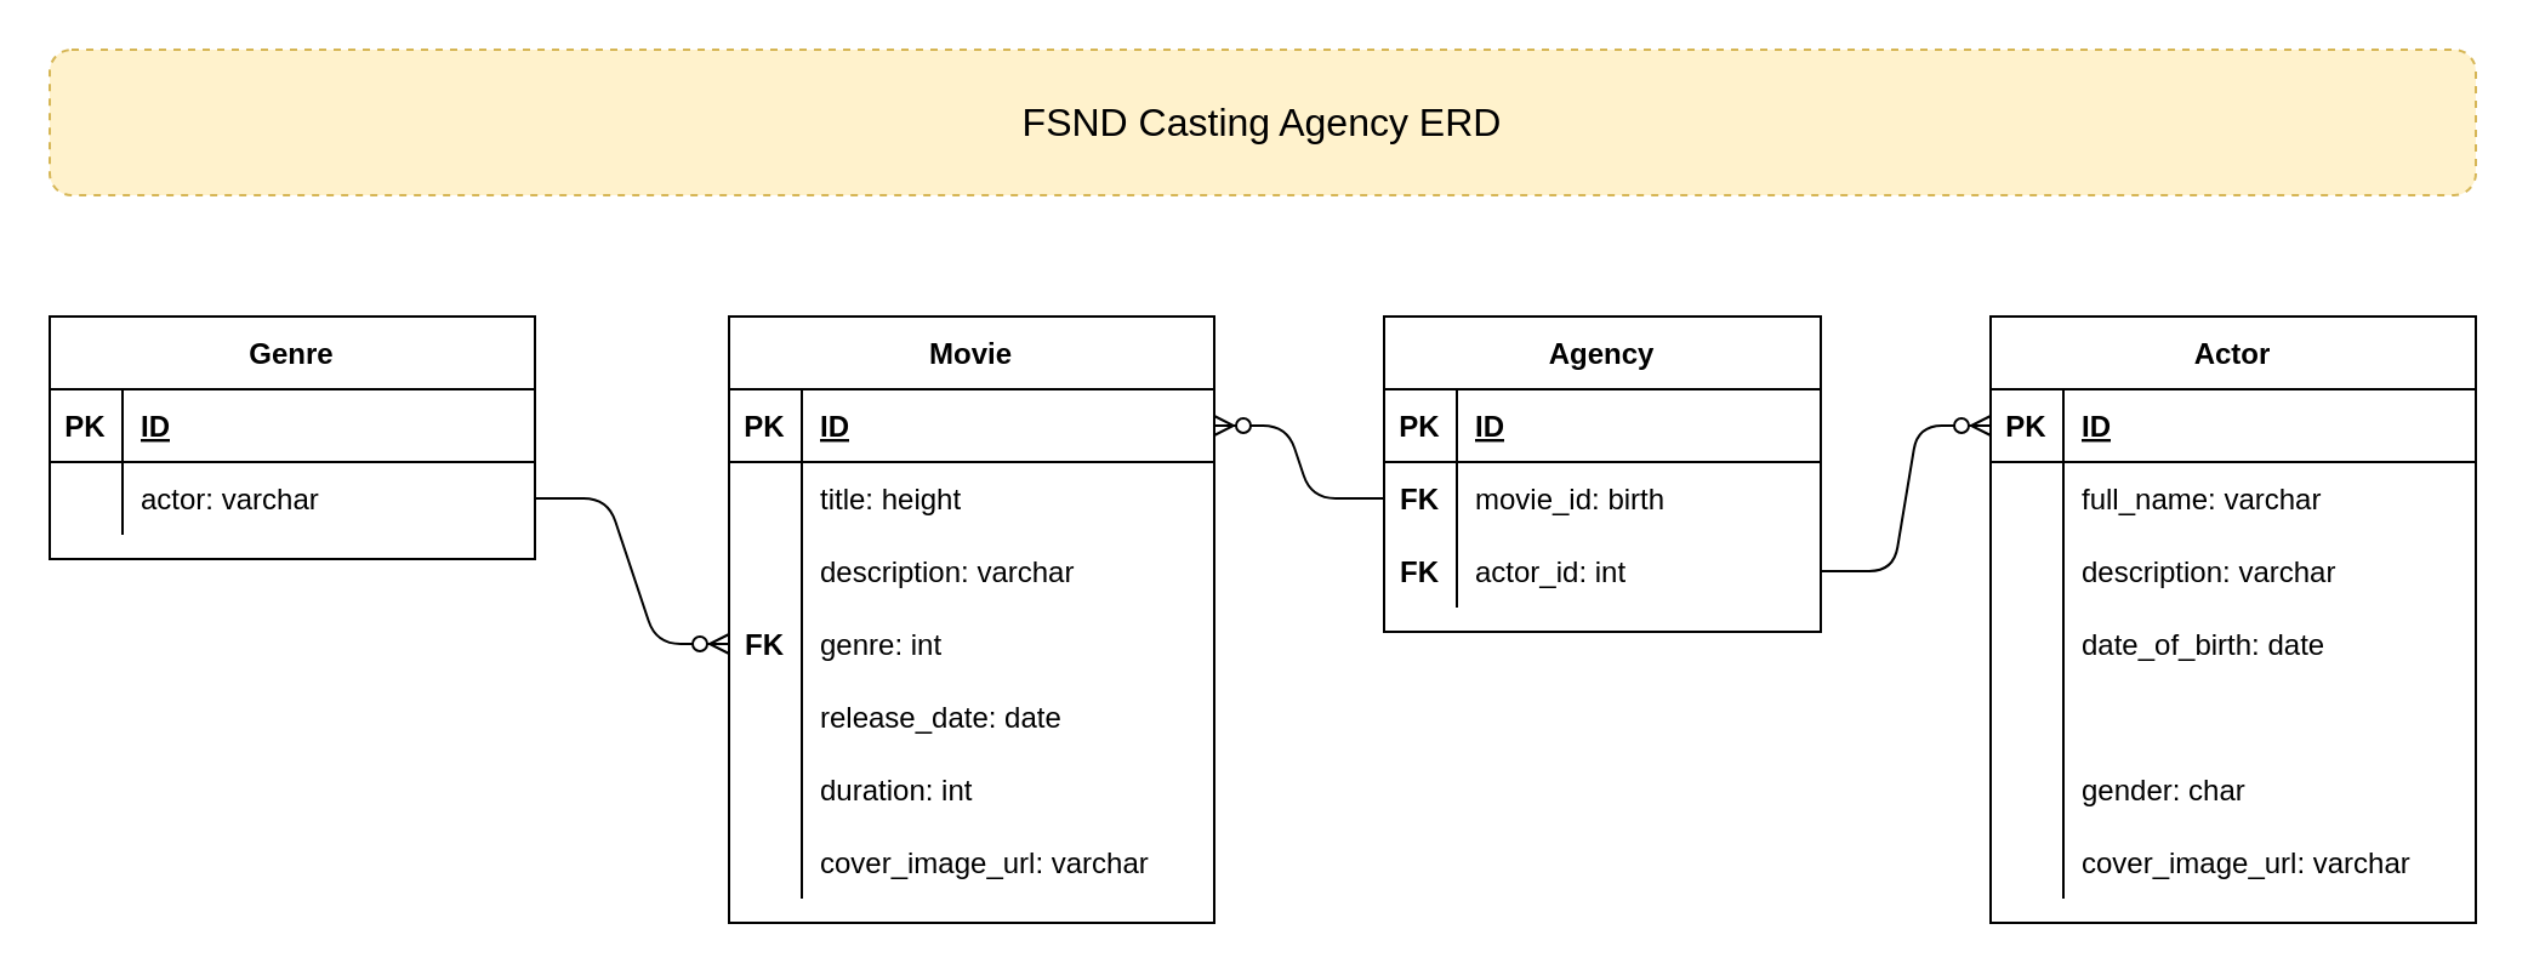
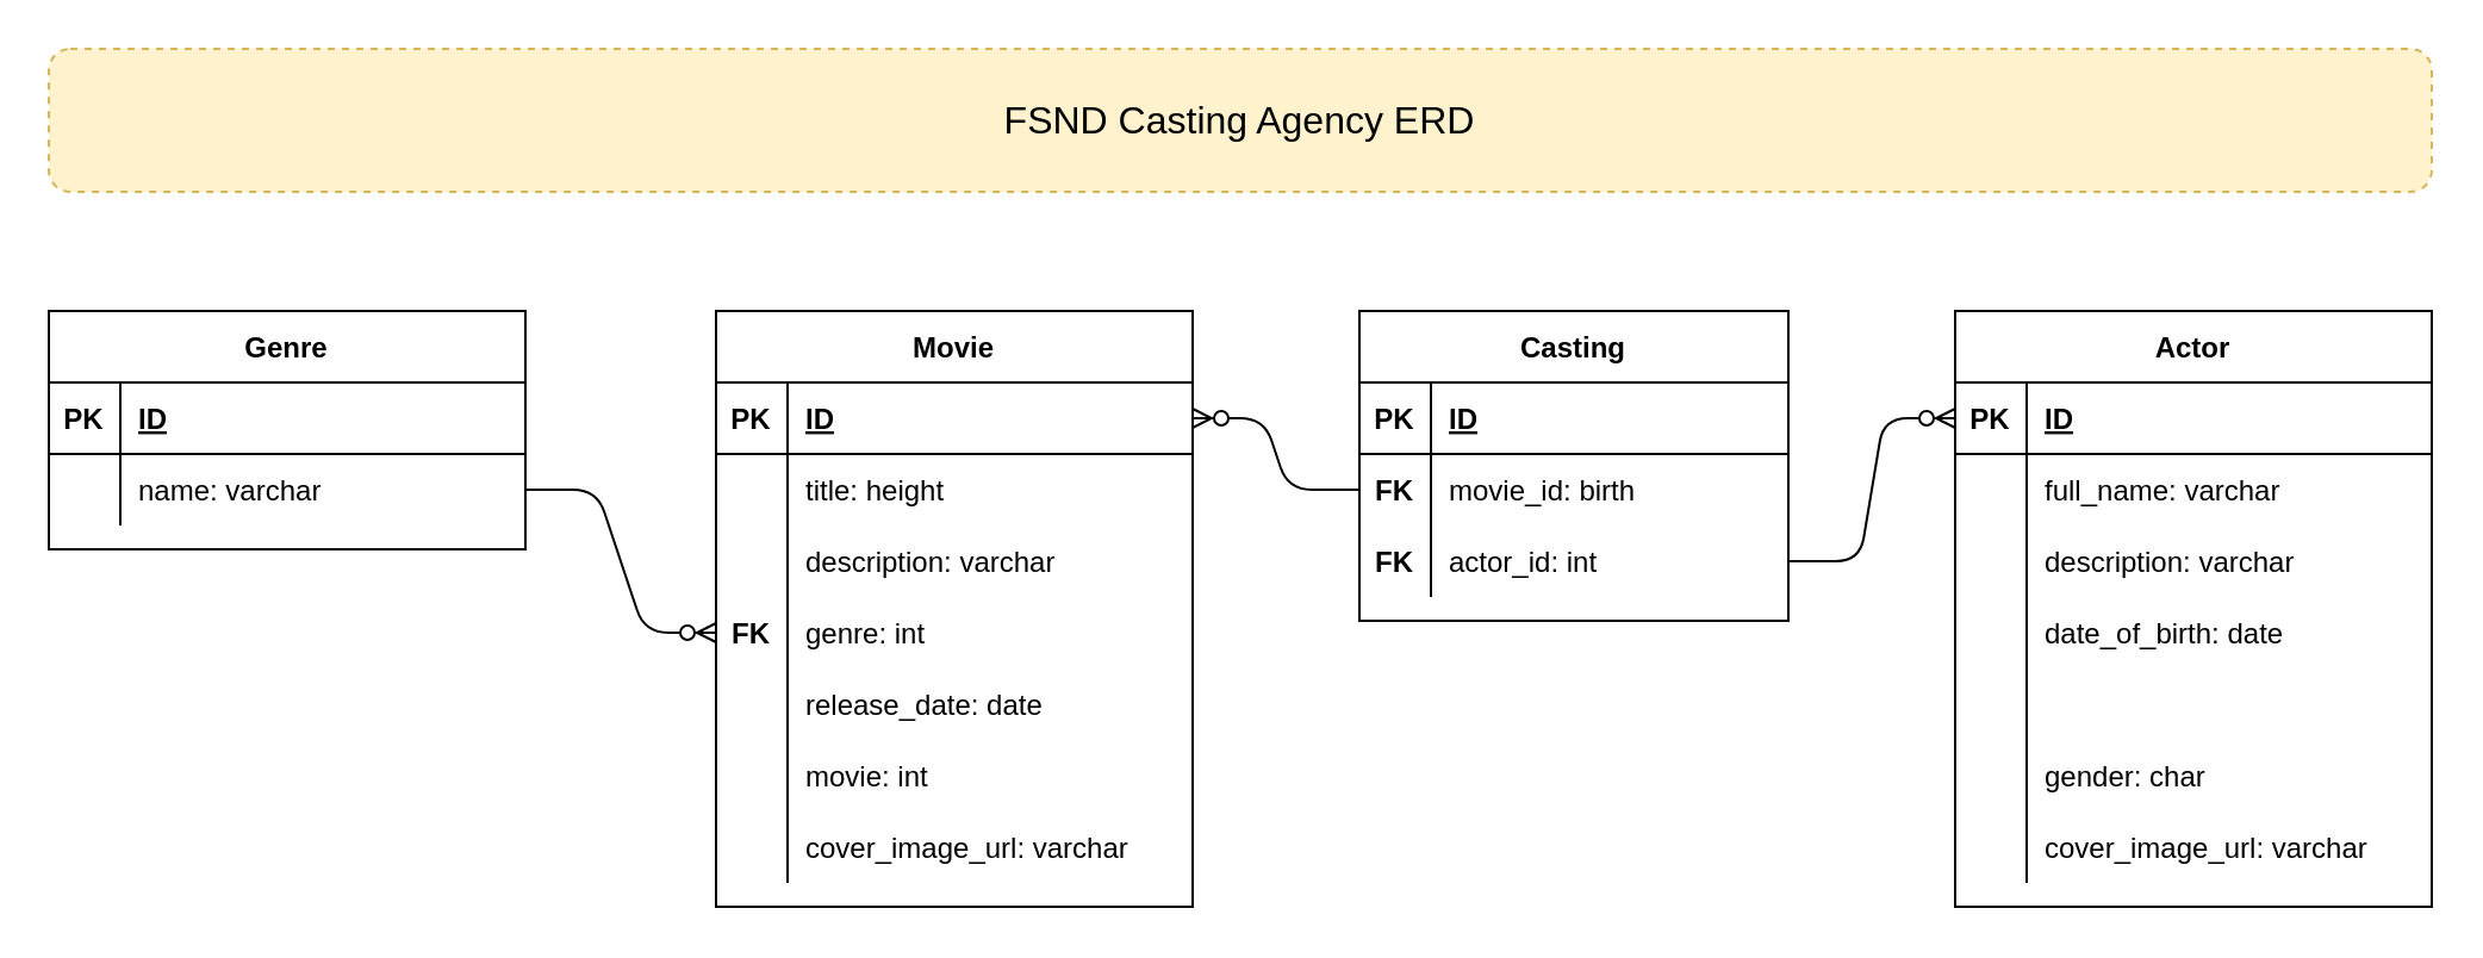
- <mxCell id="45" value="Agency" style="shape=table;startSize=30;container=1;collapsible=1;childLayout=tableLayout;fixedRows=1;rowLines=0;fontStyle=1;align=center;resizeLast=1;" parent="1" vertex="1"><mxGeometry x="570" y="130" width="180" height="130" as="geometry" /></mxCell>
+ <mxCell id="45" value="Casting" style="shape=table;startSize=30;container=1;collapsible=1;childLayout=tableLayout;fixedRows=1;rowLines=0;fontStyle=1;align=center;resizeLast=1;" parent="1" vertex="1"><mxGeometry x="570" y="130" width="180" height="130" as="geometry" /></mxCell>
- <mxCell id="61" value="actor: varchar" style="shape=partialRectangle;connectable=0;fillColor=none;top=0;left=0;bottom=0;right=0;align=left;spacingLeft=6;overflow=hidden;" parent="59" vertex="1"><mxGeometry x="30" width="170" height="30" as="geometry" /></mxCell>
+ <mxCell id="61" value="name: varchar" style="shape=partialRectangle;connectable=0;fillColor=none;top=0;left=0;bottom=0;right=0;align=left;spacingLeft=6;overflow=hidden;" parent="59" vertex="1"><mxGeometry x="30" width="170" height="30" as="geometry" /></mxCell>
- <mxCell id="41" value="duration: int" style="shape=partialRectangle;connectable=0;fillColor=none;top=0;left=0;bottom=0;right=0;align=left;spacingLeft=6;overflow=hidden;" parent="39" vertex="1"><mxGeometry x="30" width="170" height="30" as="geometry" /></mxCell>
+ <mxCell id="41" value="movie: int" style="shape=partialRectangle;connectable=0;fillColor=none;top=0;left=0;bottom=0;right=0;align=left;spacingLeft=6;overflow=hidden;" parent="39" vertex="1"><mxGeometry x="30" width="170" height="30" as="geometry" /></mxCell>
